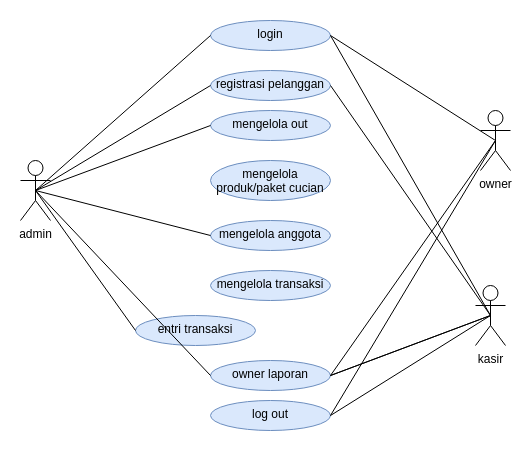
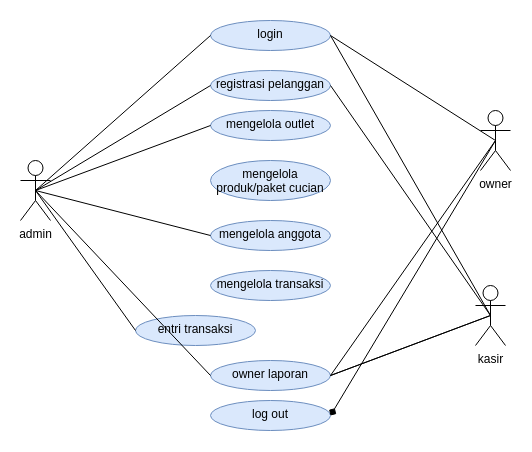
- <mxCell id="7" value="mengelola out" style="ellipse;whiteSpace=wrap;html=1;verticalAlign=top;fillColor=#dae8fc;strokeColor=#6c8ebf;" parent="1" vertex="1"><mxGeometry x="210" y="110" width="120" height="30" as="geometry" /></mxCell>
+ <mxCell id="7" value="mengelola outlet" style="ellipse;whiteSpace=wrap;html=1;verticalAlign=top;fillColor=#dae8fc;strokeColor=#6c8ebf;" parent="1" vertex="1"><mxGeometry x="210" y="110" width="120" height="30" as="geometry" /></mxCell>
- <mxCell id="27" value="" style="endArrow=none;html=1;rounded=0;entryX=1;entryY=0.5;entryDx=0;entryDy=0;exitX=0.5;exitY=0.5;exitDx=0;exitDy=0;exitPerimeter=0;" parent="1" source="11" target="3" edge="1"><mxGeometry width="50" height="50" relative="1" as="geometry"><mxPoint x="525" y="170" as="sourcePoint" /><mxPoint x="360" y="445" as="targetPoint" /></mxGeometry></mxCell>
- <mxCell id="21" value="" style="endArrow=none;html=1;rounded=0;entryX=1;entryY=0.5;entryDx=0;entryDy=0;exitX=0.5;exitY=0.5;exitDx=0;exitDy=0;exitPerimeter=0;" parent="1" source="12" target="3" edge="1"><mxGeometry width="50" height="50" relative="1" as="geometry"><mxPoint x="155" y="205" as="sourcePoint" /><mxPoint x="330" y="390" as="targetPoint" /></mxGeometry></mxCell>
+ <mxCell id="21" value="" style="endArrow=diamond;html=1;rounded=0;entryX=1;entryY=0.5;entryDx=0;entryDy=0;exitX=0.5;exitY=0.5;exitDx=0;exitDy=0;exitPerimeter=0;" parent="1" source="12" target="3" edge="1"><mxGeometry width="50" height="50" relative="1" as="geometry"><mxPoint x="155" y="205" as="sourcePoint" /><mxPoint x="330" y="390" as="targetPoint" /></mxGeometry></mxCell>
